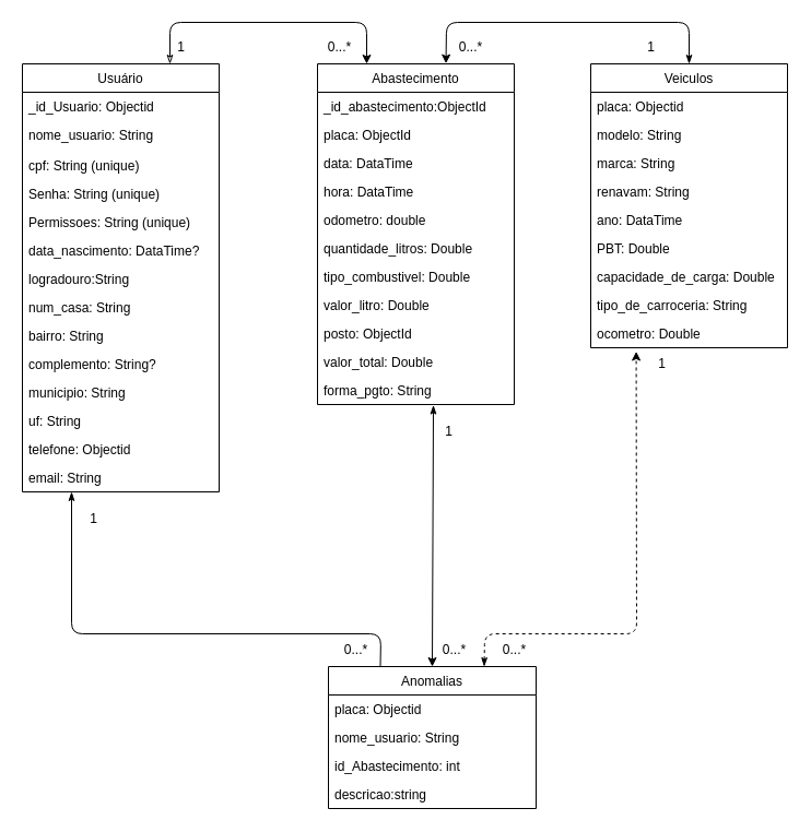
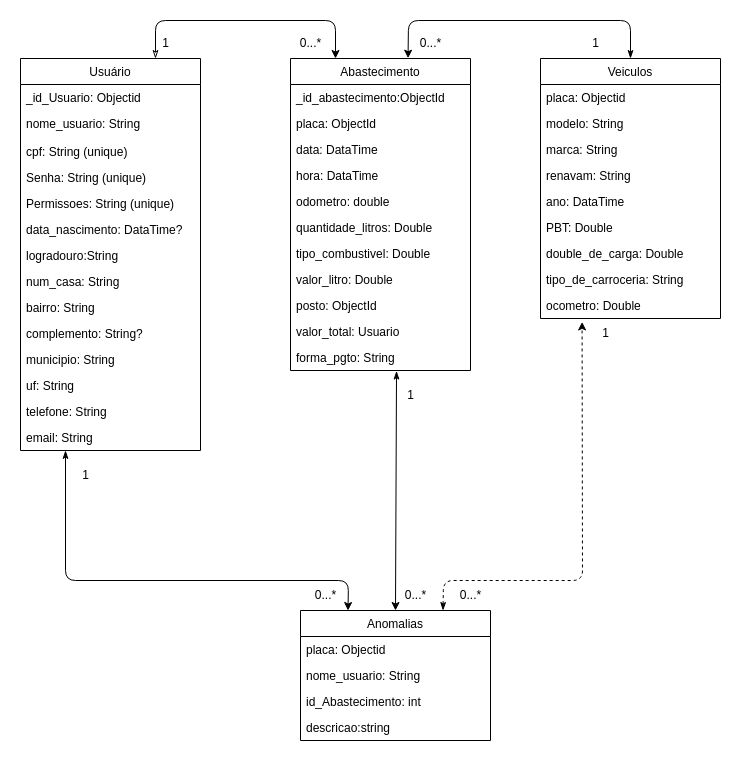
- <mxCell id="44" value="capacidade_de_carga: Double" style="text;strokeColor=none;fillColor=none;align=left;verticalAlign=top;spacingLeft=4;spacingRight=4;overflow=hidden;rotatable=0;points=[[0,0.5],[1,0.5]];portConstraint=eastwest;" vertex="1" parent="37"><mxGeometry y="182" width="180" height="26" as="geometry" /></mxCell>
+ <mxCell id="44" value="double_de_carga: Double" style="text;strokeColor=none;fillColor=none;align=left;verticalAlign=top;spacingLeft=4;spacingRight=4;overflow=hidden;rotatable=0;points=[[0,0.5],[1,0.5]];portConstraint=eastwest;" vertex="1" parent="37"><mxGeometry y="182" width="180" height="26" as="geometry" /></mxCell>
- <mxCell id="31" value="valor_total: Double" style="text;strokeColor=none;fillColor=none;align=left;verticalAlign=top;spacingLeft=4;spacingRight=4;overflow=hidden;rotatable=0;points=[[0,0.5],[1,0.5]];portConstraint=eastwest;" parent="21" vertex="1"><mxGeometry y="260" width="180" height="26" as="geometry" /></mxCell>
+ <mxCell id="31" value="valor_total: Usuario" style="text;strokeColor=none;fillColor=none;align=left;verticalAlign=top;spacingLeft=4;spacingRight=4;overflow=hidden;rotatable=0;points=[[0,0.5],[1,0.5]];portConstraint=eastwest;" parent="21" vertex="1"><mxGeometry y="260" width="180" height="26" as="geometry" /></mxCell>
- <mxCell id="18" value="telefone: Objectid" style="text;strokeColor=none;fillColor=none;align=left;verticalAlign=top;spacingLeft=4;spacingRight=4;overflow=hidden;rotatable=0;points=[[0,0.5],[1,0.5]];portConstraint=eastwest;" parent="5" vertex="1"><mxGeometry y="340" width="180" height="26" as="geometry" /></mxCell>
+ <mxCell id="18" value="telefone: String" style="text;strokeColor=none;fillColor=none;align=left;verticalAlign=top;spacingLeft=4;spacingRight=4;overflow=hidden;rotatable=0;points=[[0,0.5],[1,0.5]];portConstraint=eastwest;" parent="5" vertex="1"><mxGeometry y="340" width="180" height="26" as="geometry" /></mxCell>
- <mxCell id="4" style="edgeStyle=none;html=1;exitX=0.25;exitY=1;exitDx=0;exitDy=0;entryX=0.25;entryY=0;entryDx=0;entryDy=0;startArrow=classicThin;startFill=1;endArrow=none;" edge="1" parent="1" source="5" target="48"><mxGeometry relative="1" as="geometry"><mxPoint x="65.038" y="600.385" as="targetPoint" /><Array as="points"><mxPoint x="65" y="580" /><mxPoint x="348" y="580" /></Array></mxGeometry></mxCell>
+ <mxCell id="4" style="edgeStyle=none;html=1;exitX=0.25;exitY=1;exitDx=0;exitDy=0;entryX=0.25;entryY=0;entryDx=0;entryDy=0;startArrow=classicThin;startFill=1;" edge="1" parent="1" source="5" target="48"><mxGeometry relative="1" as="geometry"><mxPoint x="65.038" y="600.385" as="targetPoint" /><Array as="points"><mxPoint x="65" y="580" /><mxPoint x="348" y="580" /></Array></mxGeometry></mxCell>
